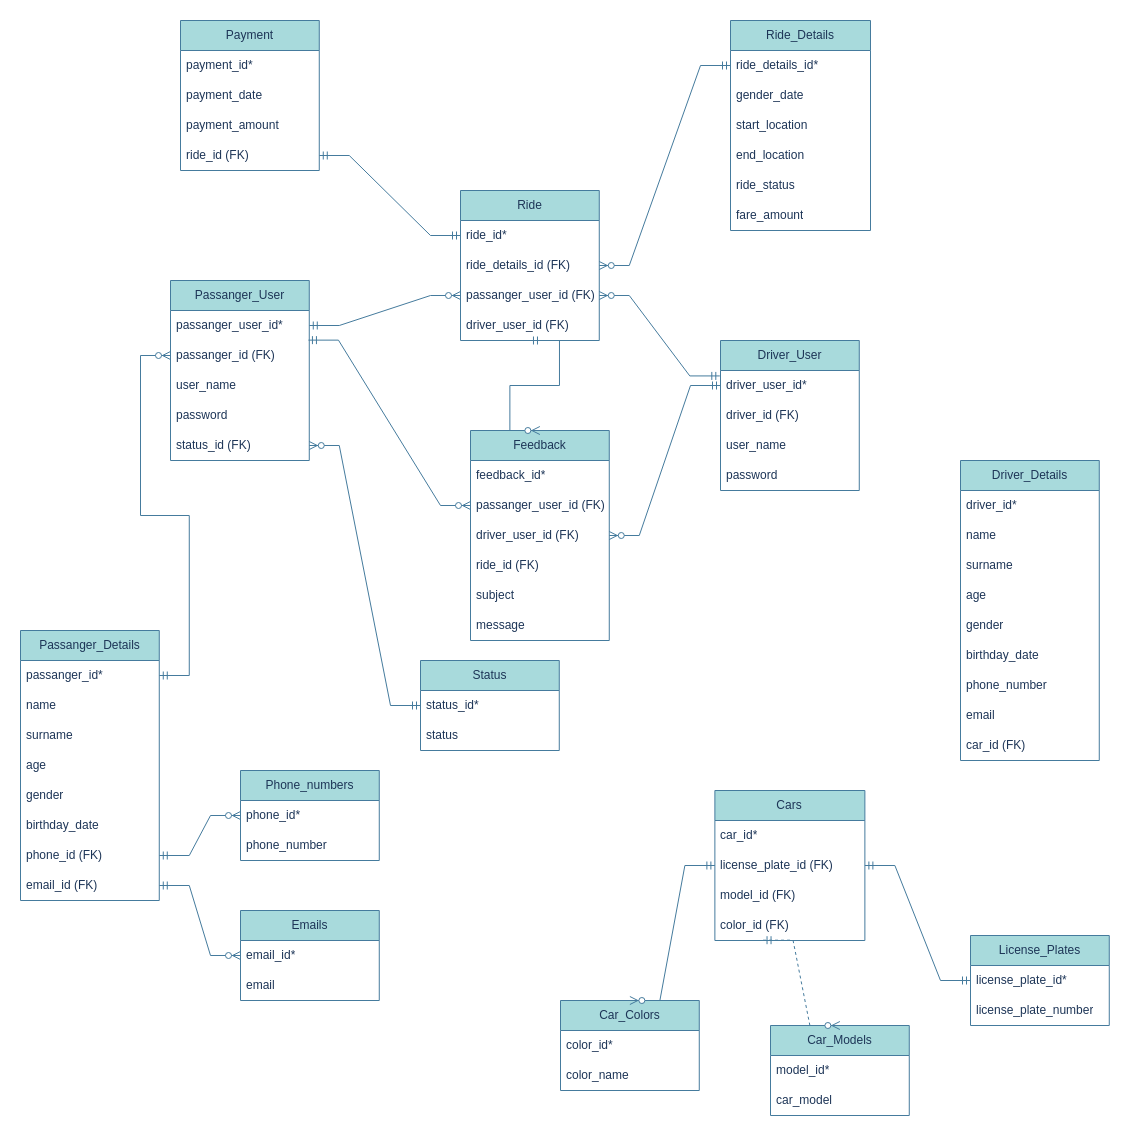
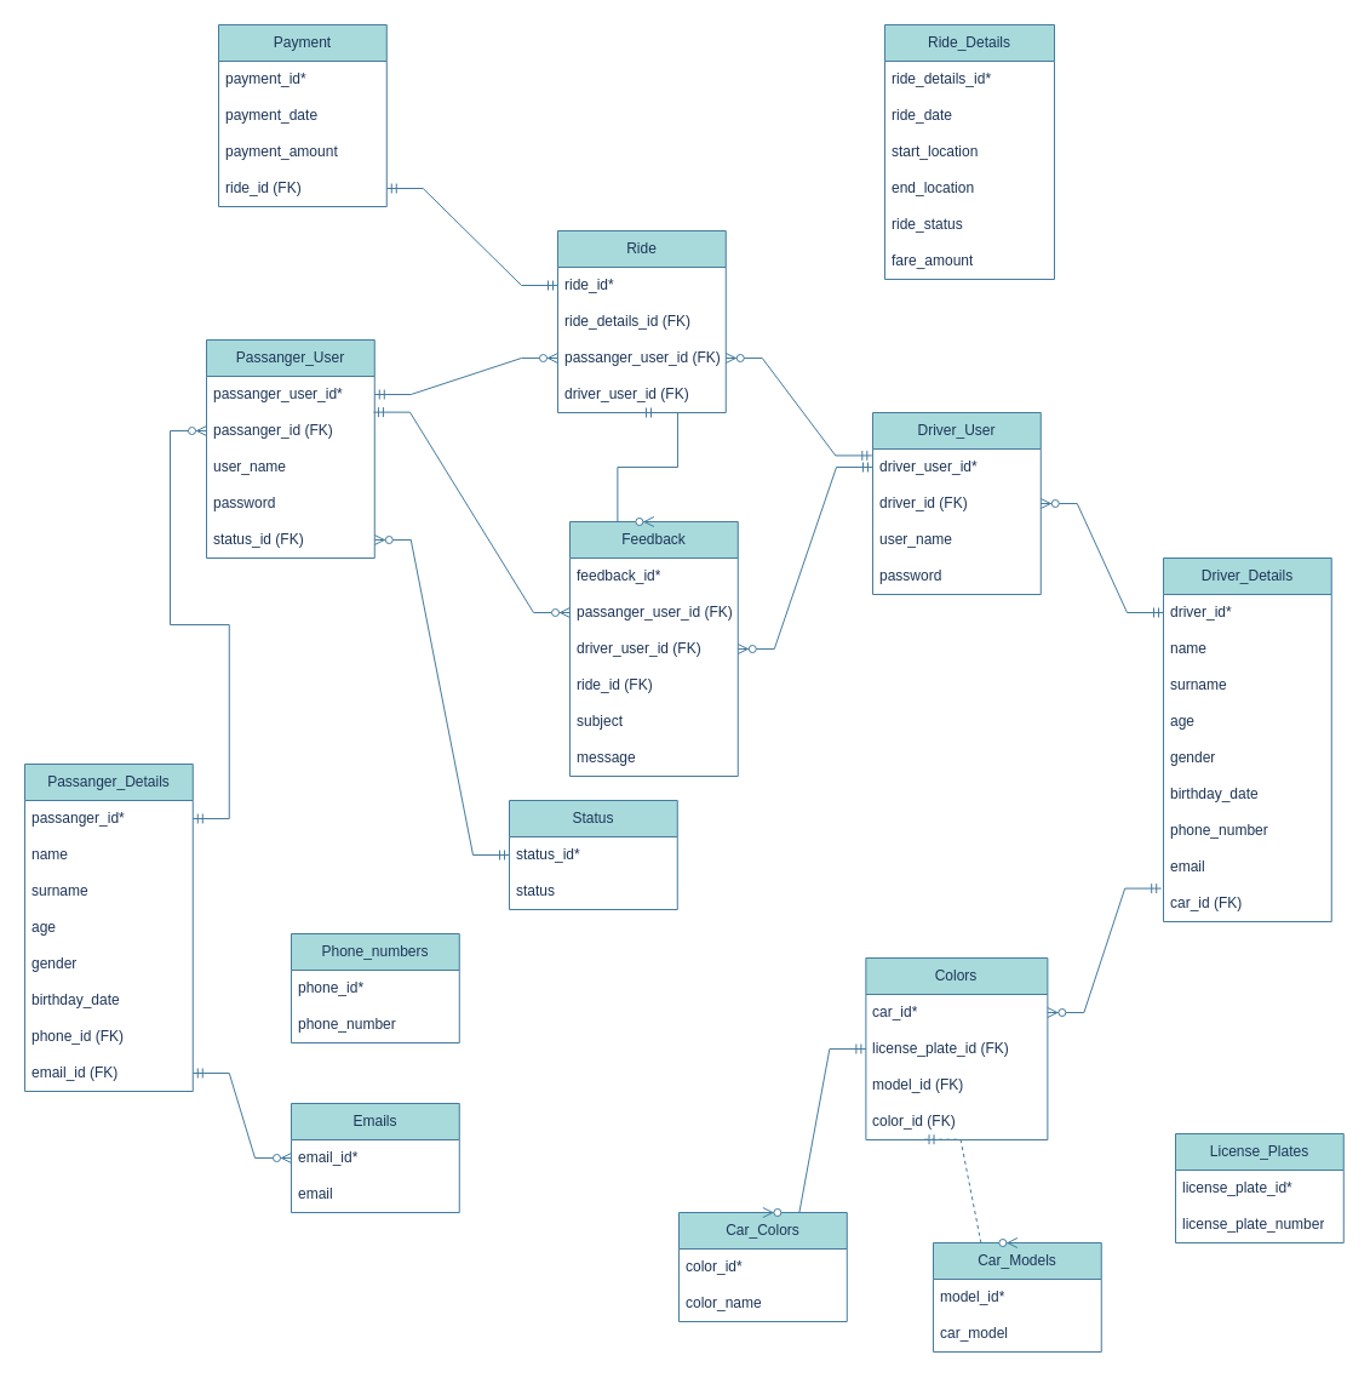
- <mxCell id="60" value="gender_date" style="text;strokeColor=none;fillColor=none;align=left;verticalAlign=middle;spacingLeft=4;spacingRight=4;overflow=hidden;points=[[0,0.5],[1,0.5]];portConstraint=eastwest;rotatable=0;whiteSpace=wrap;html=1;labelBackgroundColor=none;fontColor=#1D3557;rounded=0;" vertex="1" parent="58"><mxGeometry y="60" width="140" height="30" as="geometry" /></mxCell>
+ <mxCell id="60" value="ride_date" style="text;strokeColor=none;fillColor=none;align=left;verticalAlign=middle;spacingLeft=4;spacingRight=4;overflow=hidden;points=[[0,0.5],[1,0.5]];portConstraint=eastwest;rotatable=0;whiteSpace=wrap;html=1;labelBackgroundColor=none;fontColor=#1D3557;rounded=0;" vertex="1" parent="58"><mxGeometry y="60" width="140" height="30" as="geometry" /></mxCell>
- <mxCell id="75" value="" style="edgeStyle=entityRelationEdgeStyle;fontSize=12;html=1;endArrow=ERzeroToMany;startArrow=ERmandOne;rounded=0;entryX=1;entryY=0.5;entryDx=0;entryDy=0;exitX=0;exitY=0.5;exitDx=0;exitDy=0;labelBackgroundColor=none;fontColor=default;strokeColor=#457B9D;" edge="1" parent="1" source="59" target="55"><mxGeometry width="100" height="100" relative="1" as="geometry"><mxPoint x="610" y="890" as="sourcePoint" /><mxPoint x="541.89" y="700" as="targetPoint" /></mxGeometry></mxCell>
+ <mxCell id="51" value="" style="edgeStyle=entityRelationEdgeStyle;fontSize=12;html=1;endArrow=ERzeroToMany;startArrow=ERmandOne;rounded=0;exitX=0;exitY=0.5;exitDx=0;exitDy=0;entryX=1;entryY=0.5;entryDx=0;entryDy=0;labelBackgroundColor=none;fontColor=default;strokeColor=#457B9D;" edge="1" parent="1" source="24" target="20"><mxGeometry width="100" height="100" relative="1" as="geometry"><mxPoint x="386" y="1330" as="sourcePoint" /><mxPoint x="486" y="1230" as="targetPoint" /></mxGeometry></mxCell>
+ <mxCell id="50" value="" style="edgeStyle=entityRelationEdgeStyle;fontSize=12;html=1;endArrow=ERzeroToMany;startArrow=ERmandOne;rounded=0;exitX=-0.013;exitY=0.086;exitDx=0;exitDy=0;entryX=1;entryY=0.5;entryDx=0;entryDy=0;labelBackgroundColor=none;fontColor=default;strokeColor=#457B9D;exitPerimeter=0;" edge="1" parent="1" source="32" target="34"><mxGeometry width="100" height="100" relative="1" as="geometry"><mxPoint x="976" y="1340" as="sourcePoint" /><mxPoint x="1076" y="1240" as="targetPoint" /></mxGeometry></mxCell>
- <mxCell id="33" value="Cars" style="swimlane;fontStyle=0;childLayout=stackLayout;horizontal=1;startSize=30;horizontalStack=0;resizeParent=1;resizeParentMax=0;resizeLast=0;collapsible=1;marginBottom=0;whiteSpace=wrap;html=1;verticalAlign=middle;labelBackgroundColor=none;fillColor=#A8DADC;strokeColor=#457B9D;fontColor=#1D3557;rounded=0;" vertex="1" parent="1"><mxGeometry x="714.39" y="790" width="150" height="150" as="geometry"><mxRectangle x="280" y="350" width="100" height="30" as="alternateBounds" /></mxGeometry></mxCell>
+ <mxCell id="33" value="Colors" style="swimlane;fontStyle=0;childLayout=stackLayout;horizontal=1;startSize=30;horizontalStack=0;resizeParent=1;resizeParentMax=0;resizeLast=0;collapsible=1;marginBottom=0;whiteSpace=wrap;html=1;verticalAlign=middle;labelBackgroundColor=none;fillColor=#A8DADC;strokeColor=#457B9D;fontColor=#1D3557;rounded=0;" vertex="1" parent="1"><mxGeometry x="714.39" y="790" width="150" height="150" as="geometry"><mxRectangle x="280" y="350" width="100" height="30" as="alternateBounds" /></mxGeometry></mxCell>
- <mxCell id="71" value="" style="edgeStyle=entityRelationEdgeStyle;fontSize=12;html=1;endArrow=ERzeroToMany;startArrow=ERmandOne;rounded=0;exitX=1;exitY=0.5;exitDx=0;exitDy=0;entryX=0;entryY=0.5;entryDx=0;entryDy=0;labelBackgroundColor=none;fontColor=default;strokeColor=#457B9D;" edge="1" parent="1" source="15" target="69"><mxGeometry width="100" height="100" relative="1" as="geometry"><mxPoint x="70" y="1460" as="sourcePoint" /><mxPoint x="130" y="1360" as="targetPoint" /></mxGeometry></mxCell>
- <mxCell id="47" value="" style="edgeStyle=entityRelationEdgeStyle;fontSize=12;html=1;endArrow=ERmandOne;startArrow=ERmandOne;rounded=0;entryX=0;entryY=0.5;entryDx=0;entryDy=0;exitX=1;exitY=0.5;exitDx=0;exitDy=0;labelBackgroundColor=none;fontColor=default;strokeColor=#457B9D;" edge="1" parent="1" source="35" target="39"><mxGeometry width="100" height="100" relative="1" as="geometry"><mxPoint x="1215" y="1244" as="sourcePoint" /><mxPoint x="1346" y="1150" as="targetPoint" /></mxGeometry></mxCell>
